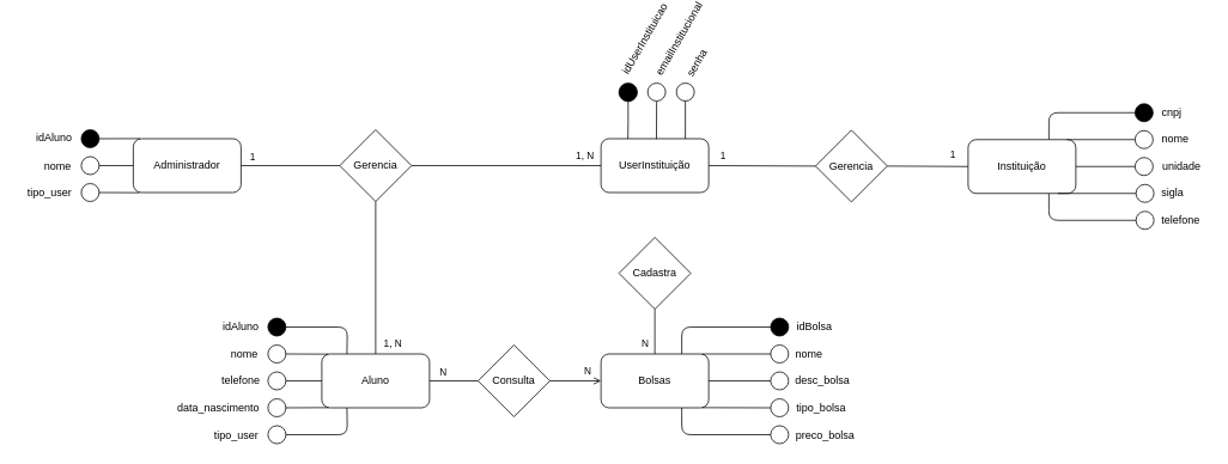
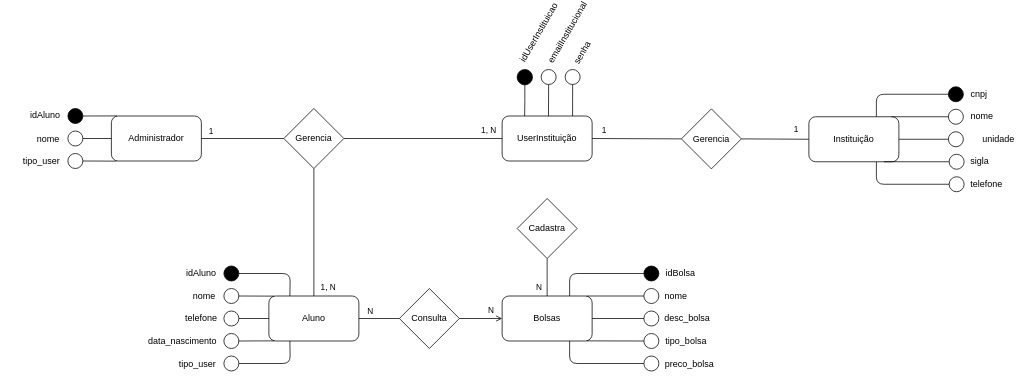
- <mxCell id="67" value="unidade" style="text;html=1;align=center;verticalAlign=middle;whiteSpace=wrap;rounded=0;" parent="1" vertex="1"><mxGeometry x="1286" y="162.5" width="60" height="15" as="geometry" /></mxCell>
+ <mxCell id="67" value="unidade" style="text;html=1;align=center;verticalAlign=middle;whiteSpace=wrap;rounded=0;" parent="1" vertex="1"><mxGeometry x="1301" y="162.5" width="60" height="15" as="geometry" /></mxCell>
